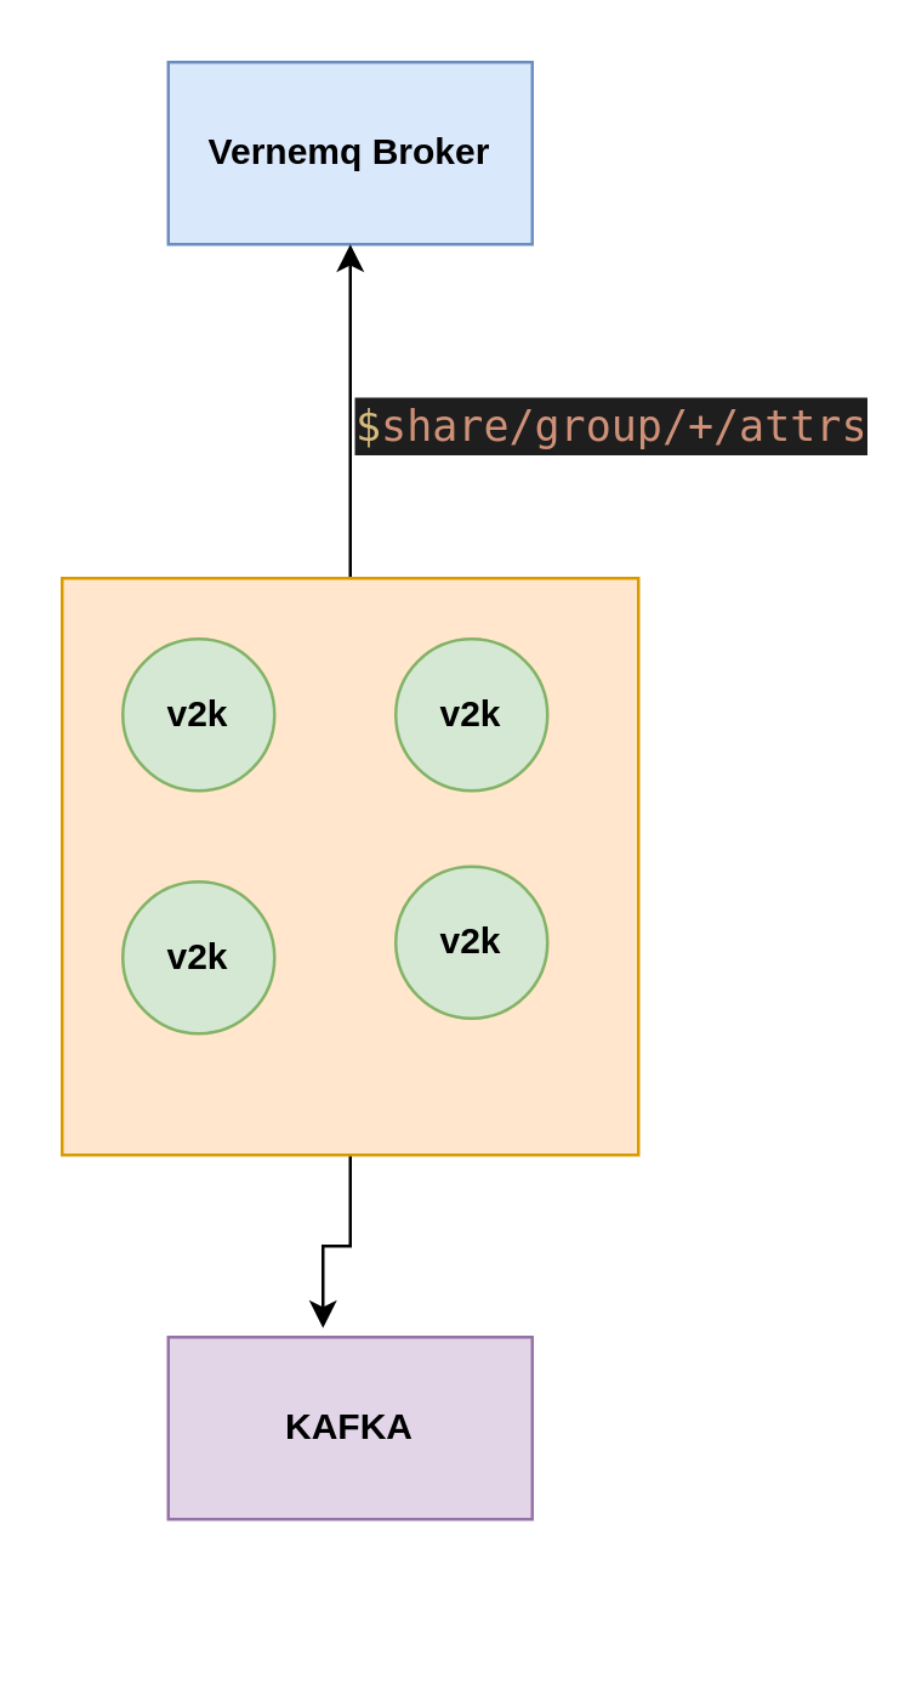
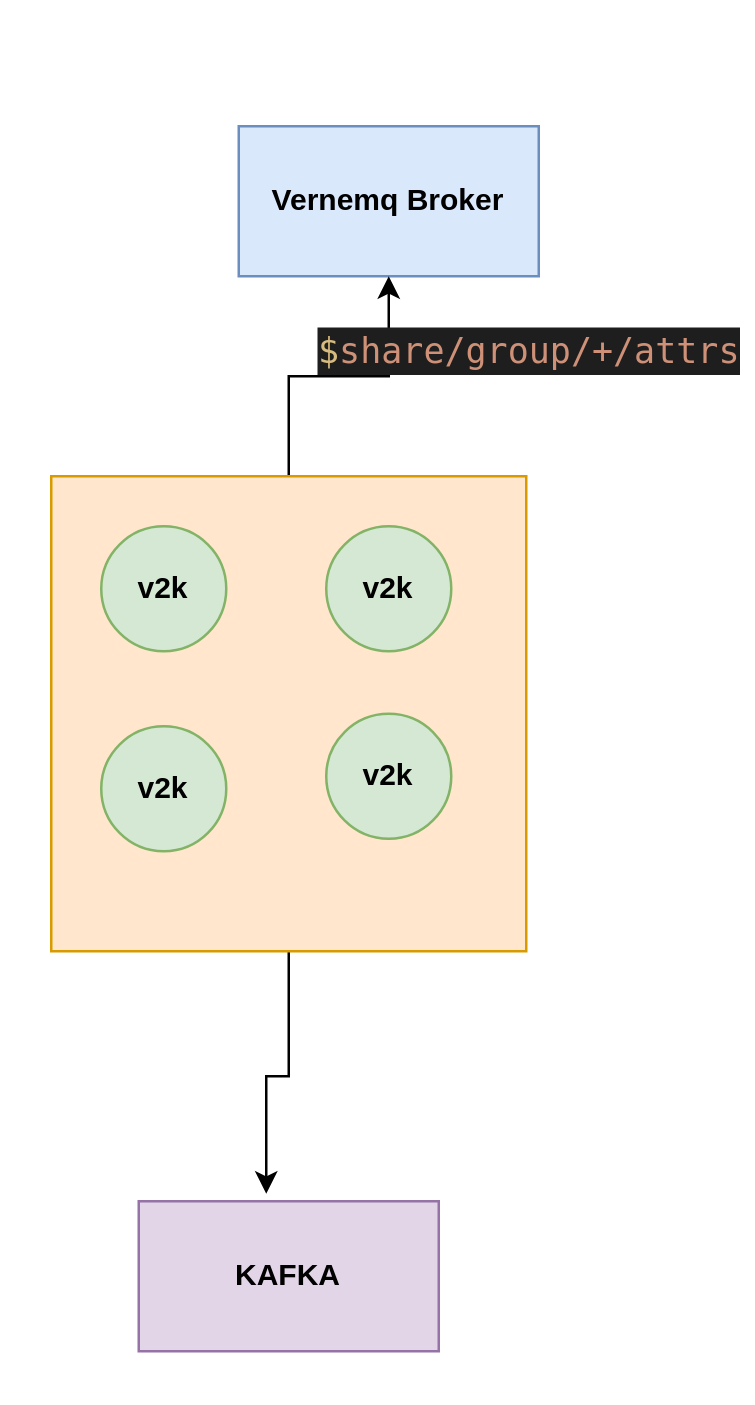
- <mxCell id="2" value="&lt;b&gt;Vernemq Broker&lt;/b&gt;" style="rounded=0;whiteSpace=wrap;html=1;fillColor=#dae8fc;strokeColor=#6c8ebf;" parent="1" vertex="1"><mxGeometry x="55" y="20" width="120" height="60" as="geometry" /></mxCell>
+ <mxCell id="2" value="&lt;b&gt;Vernemq Broker&lt;/b&gt;" style="rounded=0;whiteSpace=wrap;html=1;fillColor=#dae8fc;strokeColor=#6c8ebf;" parent="1" vertex="1"><mxGeometry x="95" y="50" width="120" height="60" as="geometry" /></mxCell>
- <mxCell id="10" value="&lt;div style=&quot;color: rgb(212 , 212 , 212) ; background-color: rgb(30 , 30 , 30) ; font-family: &amp;#34;droid sans mono&amp;#34; , monospace , monospace , &amp;#34;droid sans fallback&amp;#34; ; font-size: 14px ; line-height: 19px ; white-space: pre&quot;&gt;&lt;span style=&quot;color: #d7ba7d&quot;&gt;$&lt;/span&gt;&lt;span style=&quot;color: #ce9178&quot;&gt;share/group/+/attrs&lt;/span&gt;&lt;/div&gt;" style="text;html=1;strokeColor=none;fillColor=none;align=center;verticalAlign=middle;whiteSpace=wrap;rounded=0;" parent="1" vertex="1"><mxGeometry x="123" y="130" width="157" height="20" as="geometry" /></mxCell>
+ <mxCell id="10" value="&lt;div style=&quot;color: rgb(212 , 212 , 212) ; background-color: rgb(30 , 30 , 30) ; font-family: &amp;#34;droid sans mono&amp;#34; , monospace , monospace , &amp;#34;droid sans fallback&amp;#34; ; font-size: 14px ; line-height: 19px ; white-space: pre&quot;&gt;&lt;span style=&quot;color: #d7ba7d&quot;&gt;$&lt;/span&gt;&lt;span style=&quot;color: #ce9178&quot;&gt;share/group/+/attrs&lt;/span&gt;&lt;/div&gt;" style="text;html=1;strokeColor=none;fillColor=none;align=center;verticalAlign=middle;whiteSpace=wrap;rounded=0;" parent="1" vertex="1"><mxGeometry x="133" y="130" width="157" height="20" as="geometry" /></mxCell>
- <mxCell id="11" value="&lt;b&gt;KAFKA&lt;/b&gt;" style="rounded=0;whiteSpace=wrap;html=1;fillColor=#e1d5e7;strokeColor=#9673a6;" parent="1" vertex="1"><mxGeometry x="55" y="440" width="120" height="60" as="geometry" /></mxCell>
+ <mxCell id="11" value="&lt;b&gt;KAFKA&lt;/b&gt;" style="rounded=0;whiteSpace=wrap;html=1;fillColor=#e1d5e7;strokeColor=#9673a6;" parent="1" vertex="1"><mxGeometry x="55" y="480" width="120" height="60" as="geometry" /></mxCell>
